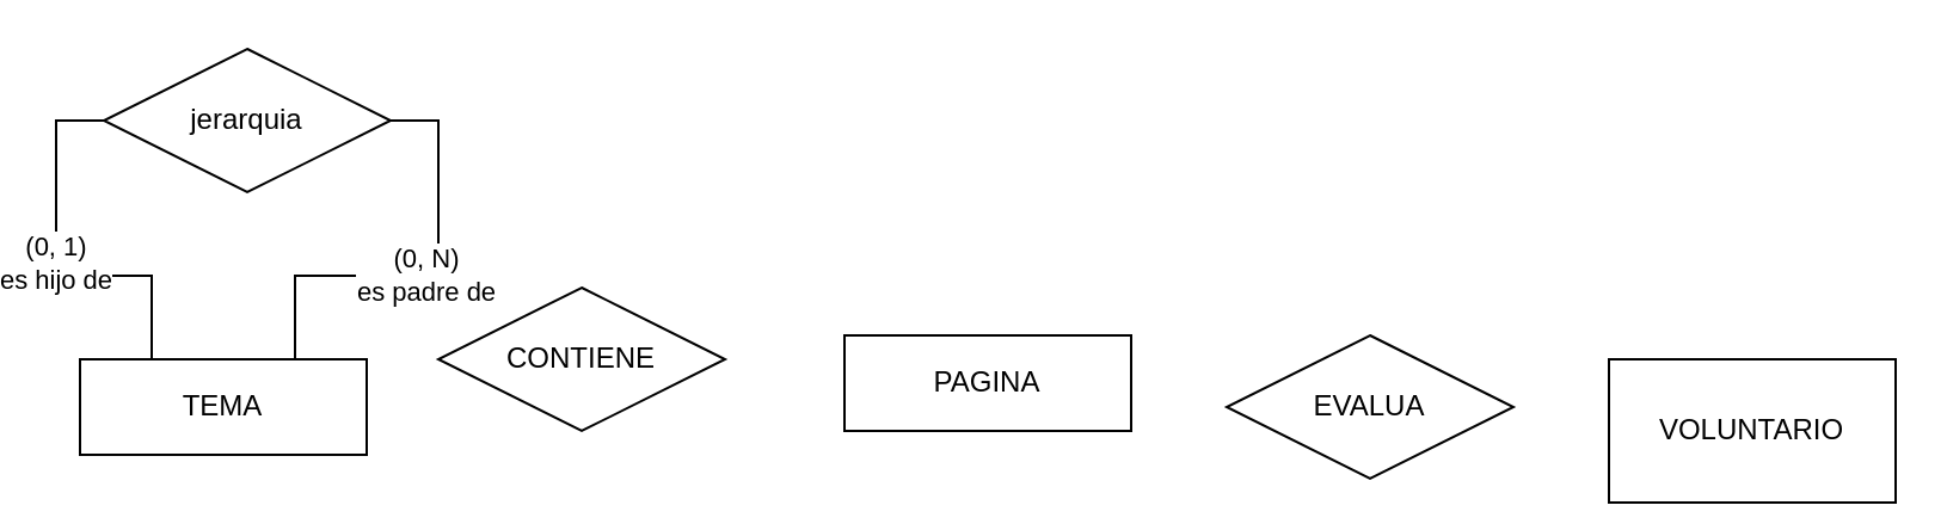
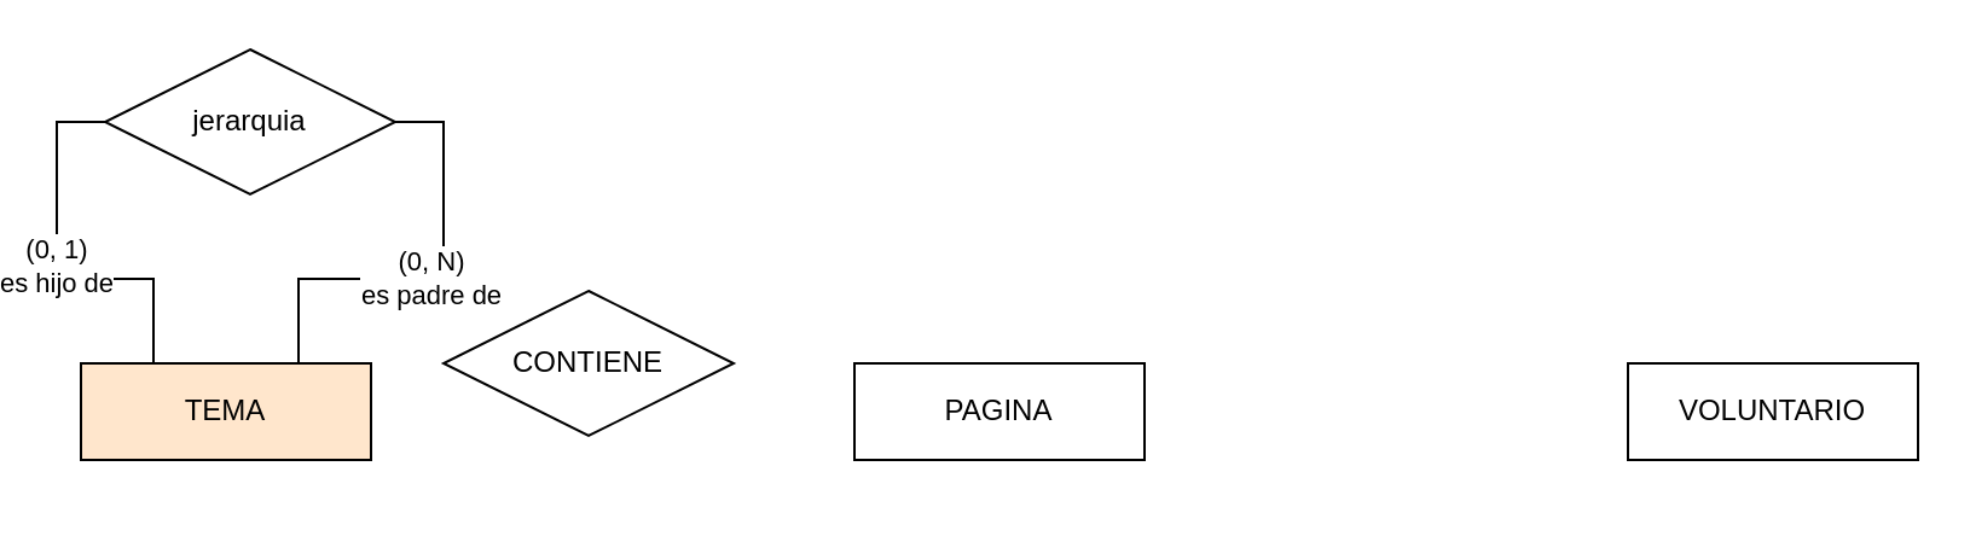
- <mxCell id="3" value="PAGINA" style="whiteSpace=wrap;html=1;align=center;" vertex="1" parent="1"><mxGeometry x="340" y="140" width="120" height="40" as="geometry" /></mxCell>
+ <mxCell id="3" value="PAGINA" style="whiteSpace=wrap;html=1;align=center;" vertex="1" parent="1"><mxGeometry x="340" y="150" width="120" height="40" as="geometry" /></mxCell>
- <mxCell id="2" value="TEMA" style="whiteSpace=wrap;html=1;align=center;" vertex="1" parent="1"><mxGeometry x="20" y="150" width="120" height="40" as="geometry" /></mxCell>
+ <mxCell id="2" value="TEMA" style="whiteSpace=wrap;html=1;align=center;fillColor=#ffe6cc;" vertex="1" parent="1"><mxGeometry x="20" y="150" width="120" height="40" as="geometry" /></mxCell>
- <mxCell id="6" value="EVALUA" style="shape=rhombus;perimeter=rhombusPerimeter;whiteSpace=wrap;html=1;align=center;" vertex="1" parent="1"><mxGeometry x="500" y="140" width="120" height="60" as="geometry" /></mxCell>
- <mxCell id="4" value="VOLUNTARIO" style="whiteSpace=wrap;html=1;align=center;" vertex="1" parent="1"><mxGeometry x="660" y="150" width="120" height="60" as="geometry" /></mxCell>
+ <mxCell id="4" value="VOLUNTARIO" style="whiteSpace=wrap;html=1;align=center;" vertex="1" parent="1"><mxGeometry x="660" y="150" width="120" height="40" as="geometry" /></mxCell>
